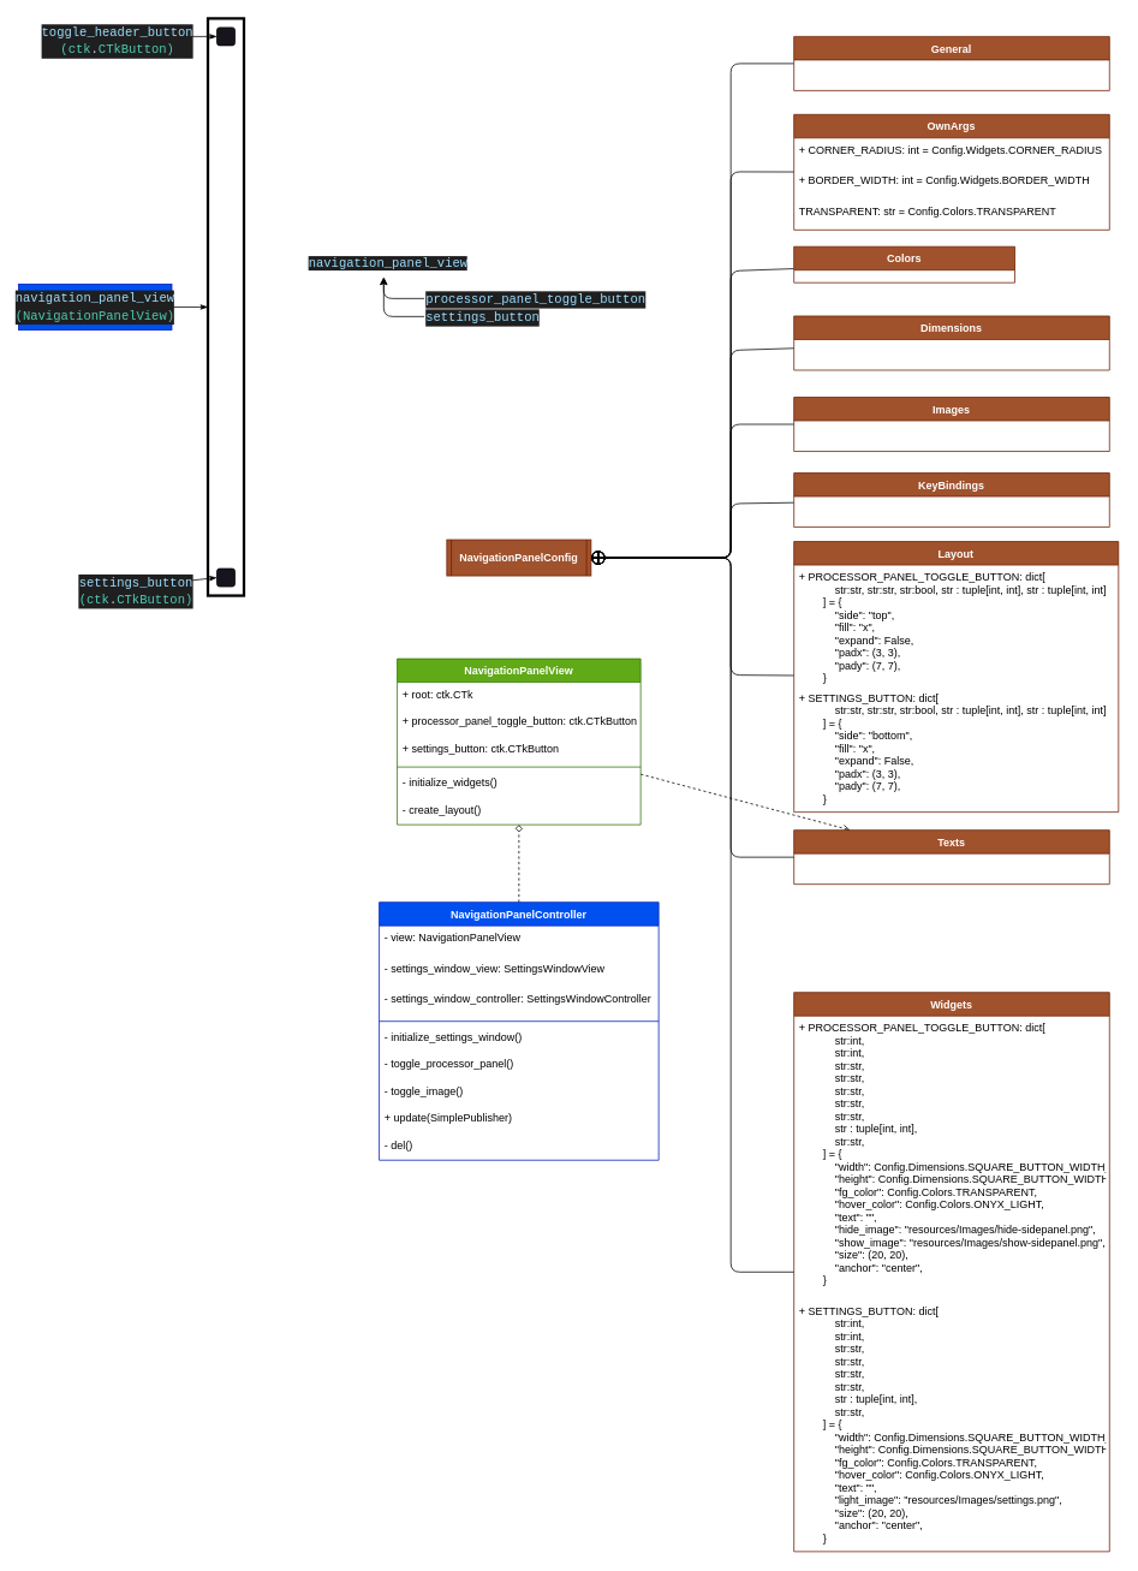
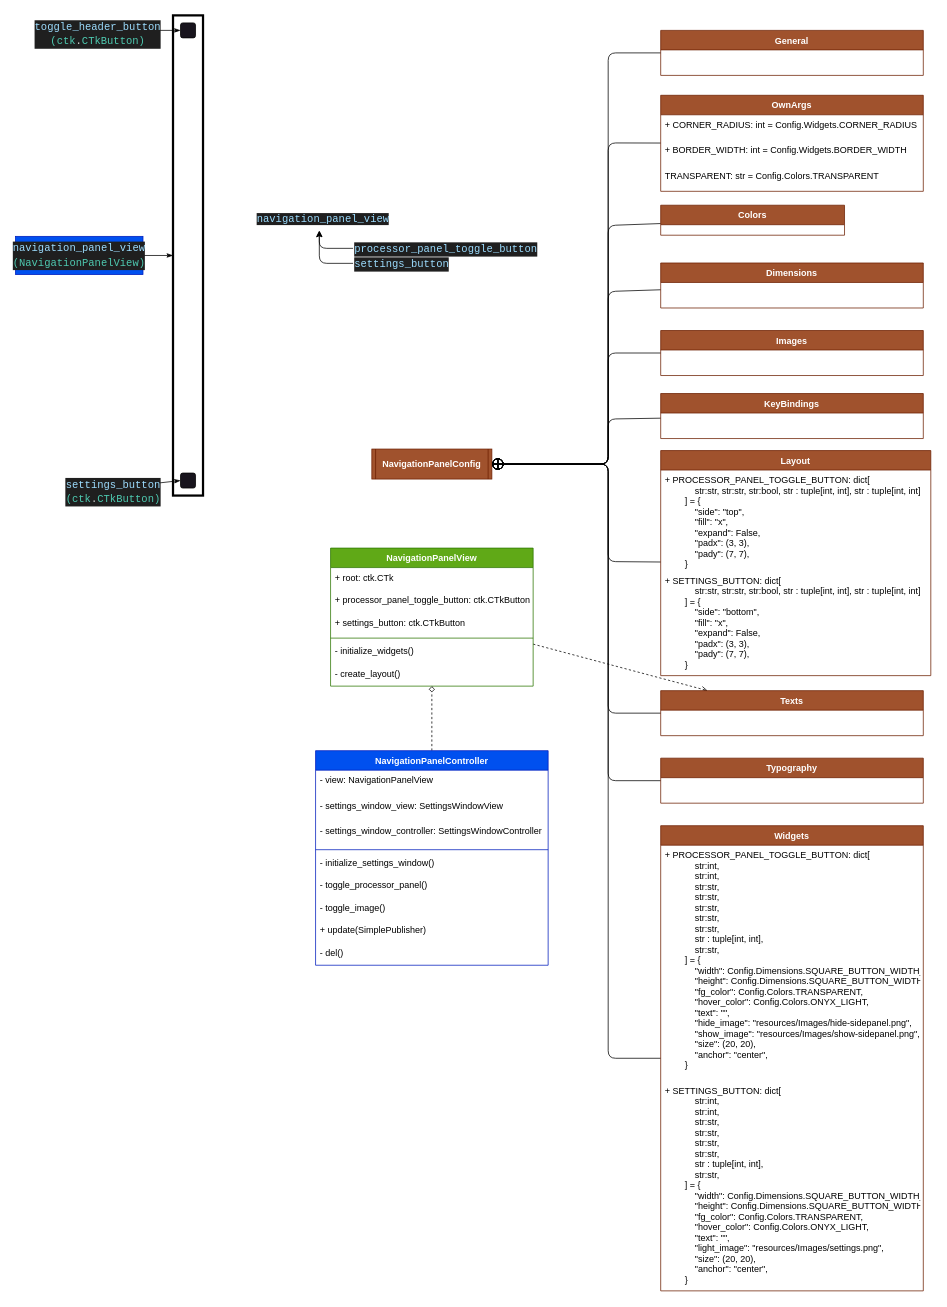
+ <mxCell id="43" style="edgeStyle=none;html=1;entryX=1;entryY=0.5;entryDx=0;entryDy=0;endArrow=circlePlus;endFill=0;" edge="1" parent="1" source="44" target="32"><mxGeometry relative="1" as="geometry"><Array as="points"><mxPoint x="810" y="1040" /><mxPoint x="810" y="618" /></Array></mxGeometry></mxCell>
+ <mxCell id="44" value="Typography" style="swimlane;fontStyle=1;align=center;verticalAlign=top;childLayout=stackLayout;horizontal=1;startSize=26;horizontalStack=0;resizeParent=1;resizeParentMax=0;resizeLast=0;collapsible=1;marginBottom=0;rounded=0;fillColor=#a0522d;fontColor=#ffffff;strokeColor=#6D1F00;" vertex="1" parent="1"><mxGeometry x="880" y="1010" width="350" height="60" as="geometry" /></mxCell>
